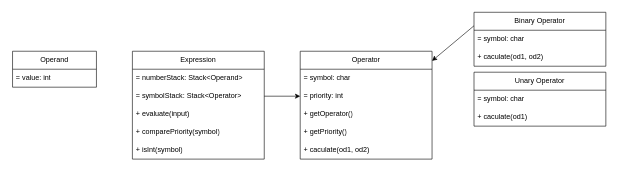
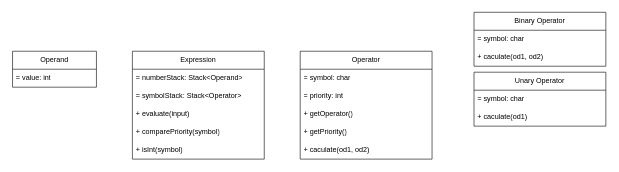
- <mxCell id="23" style="edgeStyle=none;rounded=0;orthogonalLoop=1;jettySize=auto;html=1;exitX=0;exitY=0.25;exitDx=0;exitDy=0;entryX=1;entryY=0.089;entryDx=0;entryDy=0;entryPerimeter=0;" parent="1" source="17" target="10" edge="1"><mxGeometry relative="1" as="geometry" /></mxCell>
- <mxCell id="16" style="edgeStyle=none;rounded=0;orthogonalLoop=1;jettySize=auto;html=1;exitX=1;exitY=0.5;exitDx=0;exitDy=0;entryX=0;entryY=0.5;entryDx=0;entryDy=0;" parent="1" source="4" target="12" edge="1"><mxGeometry relative="1" as="geometry" /></mxCell>
